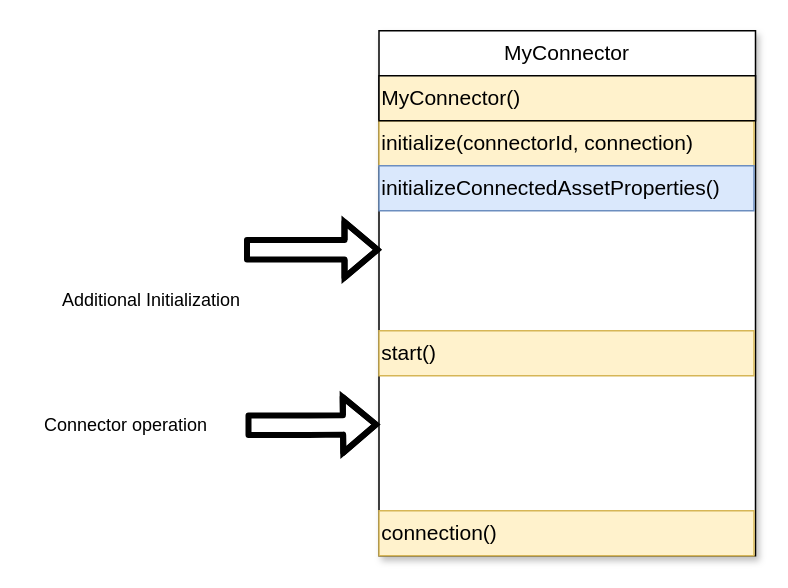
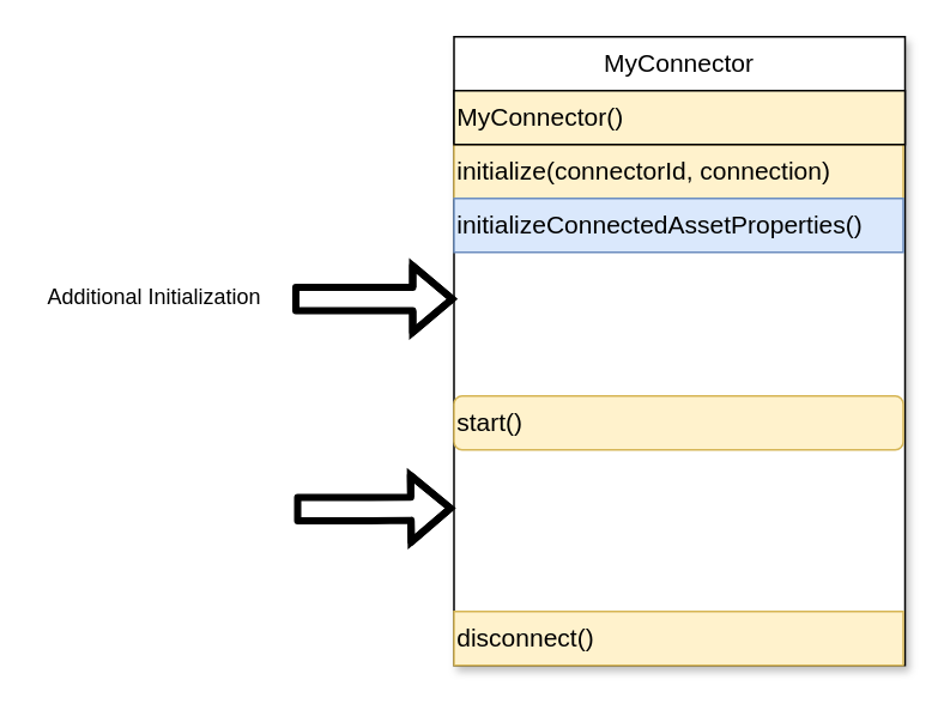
- <mxCell id="10" value="Additional Initialization" style="text;html=1;align=center;verticalAlign=middle;resizable=0;points=[];autosize=1;strokeColor=none;" parent="1" vertex="1"><mxGeometry x="35" y="191" width="129" height="18" as="geometry" /></mxCell>
+ <mxCell id="10" value="Additional Initialization" style="text;html=1;align=center;verticalAlign=middle;resizable=0;points=[];autosize=1;strokeColor=none;" parent="1" vertex="1"><mxGeometry x="20" y="156" width="129" height="18" as="geometry" /></mxCell>
- <mxCell id="4" value="start()" style="rounded=0;whiteSpace=wrap;html=1;shadow=0;strokeWidth=1;fillColor=#fff2cc;fontSize=14;align=left;strokeColor=#d6b656;" parent="1" vertex="1"><mxGeometry x="252" y="220" width="250" height="30" as="geometry" /></mxCell>
+ <mxCell id="4" value="start()" style="whiteSpace=wrap;html=1;shadow=0;strokeWidth=1;fillColor=#fff2cc;fontSize=14;align=left;strokeColor=#d6b656;rounded=1;" parent="1" vertex="1"><mxGeometry x="252" y="220" width="250" height="30" as="geometry" /></mxCell>
- <mxCell id="11" value="Connector operation" style="text;html=1;align=center;verticalAlign=middle;resizable=0;points=[];autosize=1;strokeColor=none;" parent="1" vertex="1"><mxGeometry x="23" y="274" width="119" height="18" as="geometry" /></mxCell>
- <mxCell id="5" value="connection()" style="rounded=0;whiteSpace=wrap;html=1;shadow=0;strokeWidth=1;fillColor=#fff2cc;fontSize=14;align=left;strokeColor=#d6b656;" parent="1" vertex="1"><mxGeometry x="252" y="340" width="250" height="30" as="geometry" /></mxCell>
+ <mxCell id="5" value="disconnect()" style="rounded=0;whiteSpace=wrap;html=1;shadow=0;strokeWidth=1;fillColor=#fff2cc;fontSize=14;align=left;strokeColor=#d6b656;" parent="1" vertex="1"><mxGeometry x="252" y="340" width="250" height="30" as="geometry" /></mxCell>
